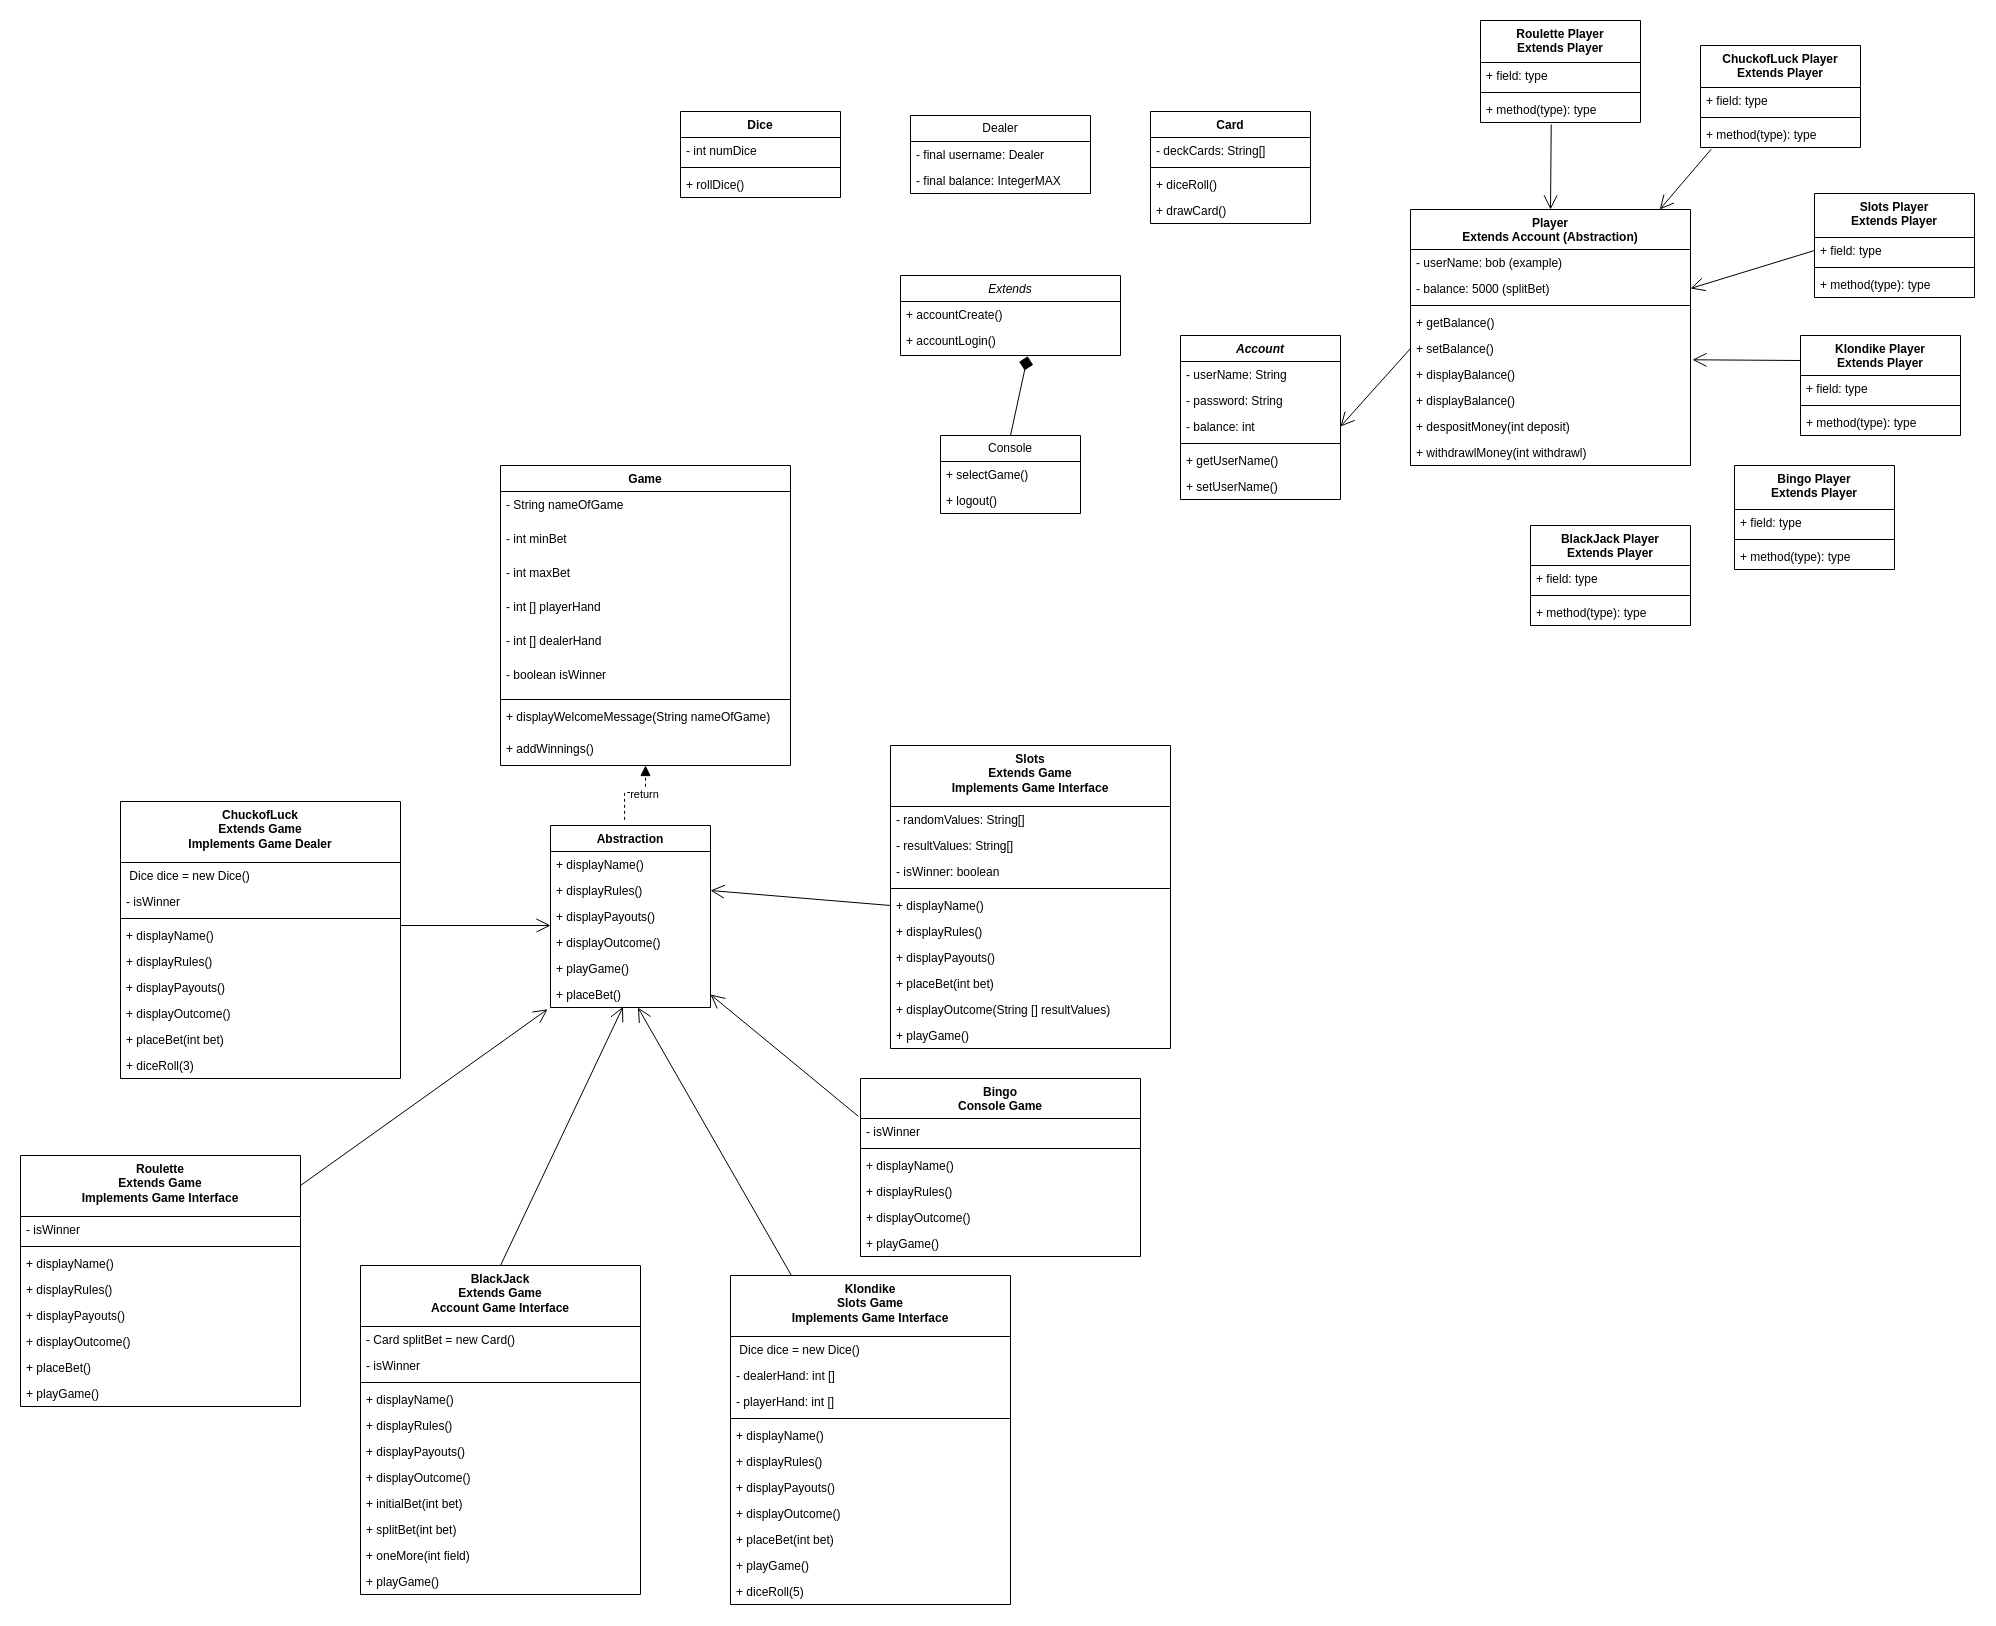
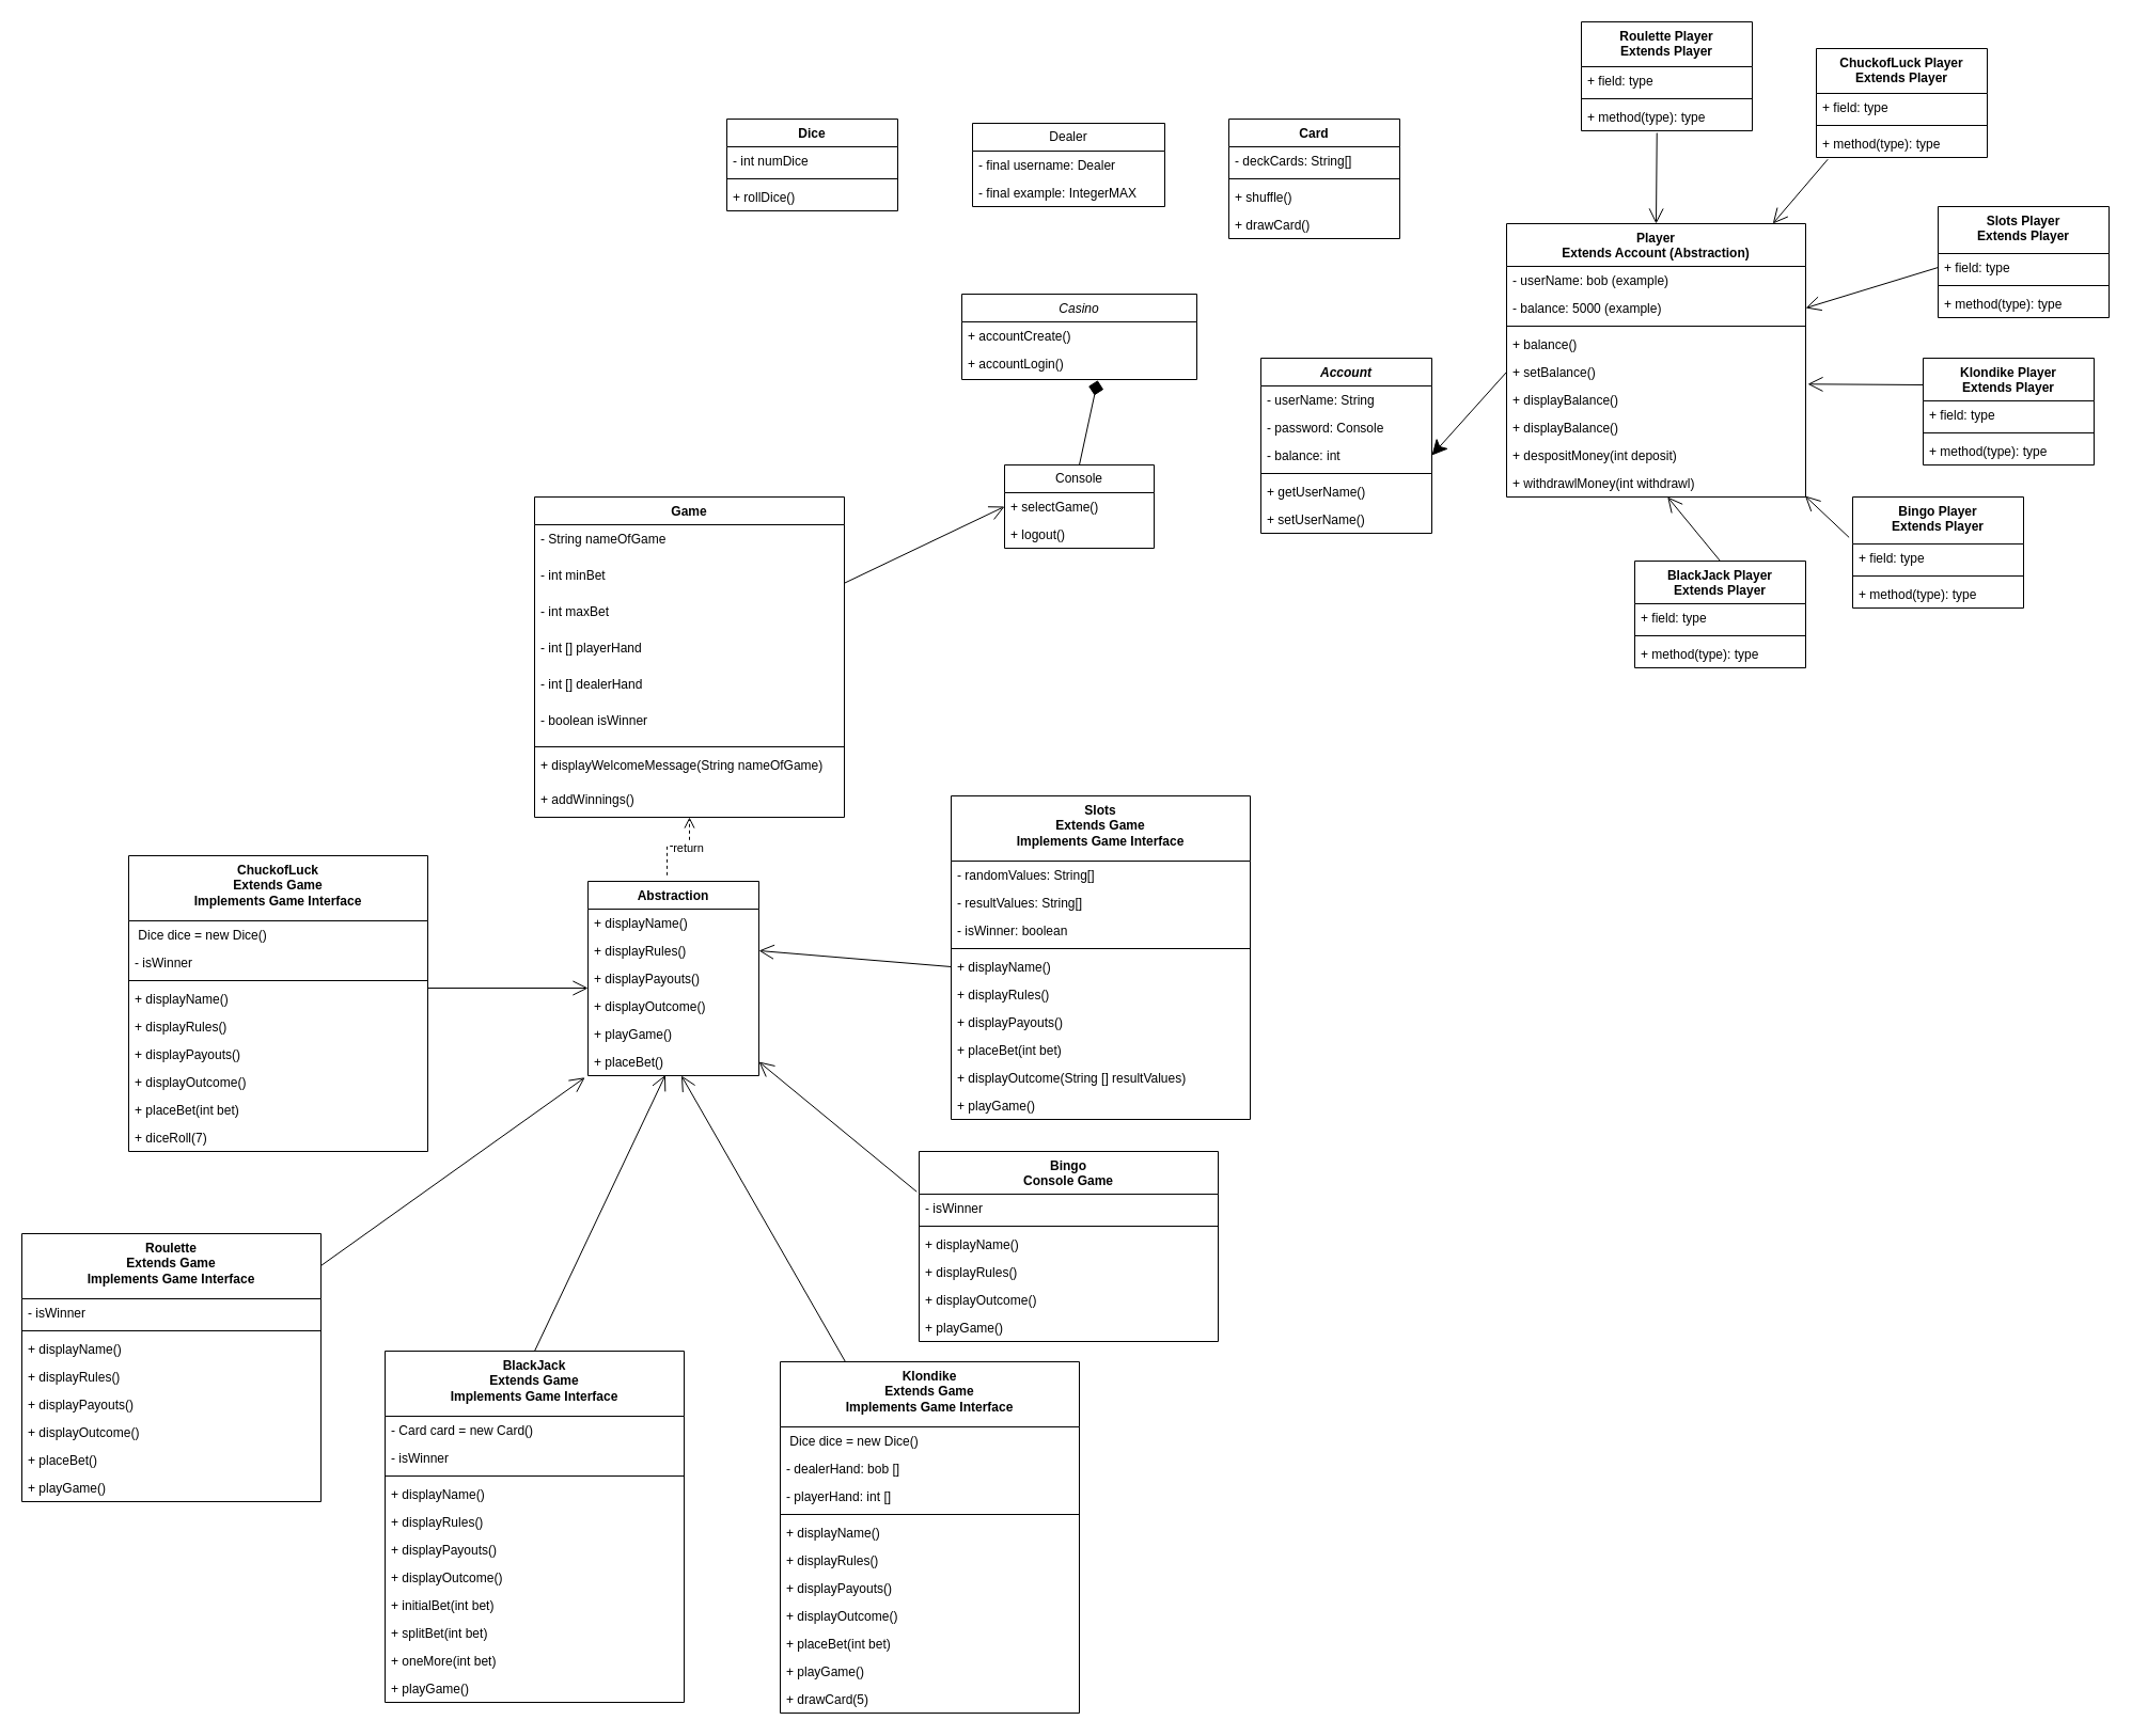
- <mxCell id="110" value="- final balance: IntegerMAX" style="text;strokeColor=none;fillColor=none;align=left;verticalAlign=top;spacingLeft=4;spacingRight=4;overflow=hidden;rotatable=0;points=[[0,0.5],[1,0.5]];portConstraint=eastwest;whiteSpace=wrap;html=1;" vertex="1" parent="108"><mxGeometry y="52" width="180" height="26" as="geometry" /></mxCell>
+ <mxCell id="110" value="- final example: IntegerMAX" style="text;strokeColor=none;fillColor=none;align=left;verticalAlign=top;spacingLeft=4;spacingRight=4;overflow=hidden;rotatable=0;points=[[0,0.5],[1,0.5]];portConstraint=eastwest;whiteSpace=wrap;html=1;" vertex="1" parent="108"><mxGeometry y="52" width="180" height="26" as="geometry" /></mxCell>
- <mxCell id="114" value="+ diceRoll()" style="text;strokeColor=none;fillColor=none;align=left;verticalAlign=top;spacingLeft=4;spacingRight=4;overflow=hidden;rotatable=0;points=[[0,0.5],[1,0.5]];portConstraint=eastwest;whiteSpace=wrap;html=1;" vertex="1" parent="111"><mxGeometry y="60" width="160" height="26" as="geometry" /></mxCell>
+ <mxCell id="114" value="+ shuffle()" style="text;strokeColor=none;fillColor=none;align=left;verticalAlign=top;spacingLeft=4;spacingRight=4;overflow=hidden;rotatable=0;points=[[0,0.5],[1,0.5]];portConstraint=eastwest;whiteSpace=wrap;html=1;" vertex="1" parent="111"><mxGeometry y="60" width="160" height="26" as="geometry" /></mxCell>
- <mxCell id="2" value="Extends" style="swimlane;fontStyle=2;align=center;verticalAlign=top;childLayout=stackLayout;horizontal=1;startSize=26;horizontalStack=0;resizeParent=1;resizeLast=0;collapsible=1;marginBottom=0;rounded=0;shadow=0;strokeWidth=1;" parent="1" vertex="1"><mxGeometry x="900" y="275" width="220" height="80" as="geometry"><mxRectangle x="230" y="140" width="160" height="26" as="alternateBounds" /></mxGeometry></mxCell>
+ <mxCell id="2" value="Casino" style="swimlane;fontStyle=2;align=center;verticalAlign=top;childLayout=stackLayout;horizontal=1;startSize=26;horizontalStack=0;resizeParent=1;resizeLast=0;collapsible=1;marginBottom=0;rounded=0;shadow=0;strokeWidth=1;" parent="1" vertex="1"><mxGeometry x="900" y="275" width="220" height="80" as="geometry"><mxRectangle x="230" y="140" width="160" height="26" as="alternateBounds" /></mxGeometry></mxCell>
- <mxCell id="96" value="- balance: 5000 (splitBet)" style="text;strokeColor=none;fillColor=none;align=left;verticalAlign=top;spacingLeft=4;spacingRight=4;overflow=hidden;rotatable=0;points=[[0,0.5],[1,0.5]];portConstraint=eastwest;whiteSpace=wrap;html=1;" vertex="1" parent="94"><mxGeometry y="66" width="280" height="26" as="geometry" /></mxCell>
+ <mxCell id="96" value="- balance: 5000 (example)" style="text;strokeColor=none;fillColor=none;align=left;verticalAlign=top;spacingLeft=4;spacingRight=4;overflow=hidden;rotatable=0;points=[[0,0.5],[1,0.5]];portConstraint=eastwest;whiteSpace=wrap;html=1;" vertex="1" parent="94"><mxGeometry y="66" width="280" height="26" as="geometry" /></mxCell>
- <mxCell id="98" value="+ getBalance()" style="text;strokeColor=none;fillColor=none;align=left;verticalAlign=top;spacingLeft=4;spacingRight=4;overflow=hidden;rotatable=0;points=[[0,0.5],[1,0.5]];portConstraint=eastwest;whiteSpace=wrap;html=1;" vertex="1" parent="94"><mxGeometry y="100" width="280" height="26" as="geometry" /></mxCell>
+ <mxCell id="98" value="+ balance()" style="text;strokeColor=none;fillColor=none;align=left;verticalAlign=top;spacingLeft=4;spacingRight=4;overflow=hidden;rotatable=0;points=[[0,0.5],[1,0.5]];portConstraint=eastwest;whiteSpace=wrap;html=1;" vertex="1" parent="94"><mxGeometry y="100" width="280" height="26" as="geometry" /></mxCell>
- <mxCell id="34" value="- password: String" style="text;strokeColor=none;fillColor=none;align=left;verticalAlign=top;spacingLeft=4;spacingRight=4;overflow=hidden;rotatable=0;points=[[0,0.5],[1,0.5]];portConstraint=eastwest;whiteSpace=wrap;html=1;" vertex="1" parent="32"><mxGeometry y="52" width="160" height="26" as="geometry" /></mxCell>
+ <mxCell id="34" value="- password: Console" style="text;strokeColor=none;fillColor=none;align=left;verticalAlign=top;spacingLeft=4;spacingRight=4;overflow=hidden;rotatable=0;points=[[0,0.5],[1,0.5]];portConstraint=eastwest;whiteSpace=wrap;html=1;" vertex="1" parent="32"><mxGeometry y="52" width="160" height="26" as="geometry" /></mxCell>
- <mxCell id="154" value="" style="endArrow=open;endFill=1;endSize=12;html=1;rounded=0;entryX=1;entryY=0.5;entryDx=0;entryDy=0;exitX=0;exitY=0.5;exitDx=0;exitDy=0;" edge="1" parent="1" source="99" target="35"><mxGeometry width="160" relative="1" as="geometry"><mxPoint x="1530" y="805" as="sourcePoint" /><mxPoint x="1690" y="805" as="targetPoint" /></mxGeometry></mxCell>
+ <mxCell id="154" value="" style="endArrow=classic;endFill=1;endSize=12;html=1;rounded=0;entryX=1;entryY=0.5;entryDx=0;entryDy=0;exitX=0;exitY=0.5;exitDx=0;exitDy=0;" edge="1" parent="1" source="99" target="35"><mxGeometry width="160" relative="1" as="geometry"><mxPoint x="1530" y="805" as="sourcePoint" /><mxPoint x="1690" y="805" as="targetPoint" /></mxGeometry></mxCell>
+ <mxCell id="150" value="" style="endArrow=open;endFill=1;endSize=12;html=1;rounded=0;entryX=0.998;entryY=0.962;entryDx=0;entryDy=0;entryPerimeter=0;exitX=-0.021;exitY=0.364;exitDx=0;exitDy=0;exitPerimeter=0;" edge="1" parent="1" source="120" target="103"><mxGeometry width="160" relative="1" as="geometry"><mxPoint x="1550" y="499" as="sourcePoint" /><mxPoint x="1710" y="499" as="targetPoint" /></mxGeometry></mxCell>
+ <mxCell id="151" value="" style="endArrow=open;endFill=1;endSize=12;html=1;rounded=0;exitX=0.5;exitY=0;exitDx=0;exitDy=0;" edge="1" parent="1" source="124" target="103"><mxGeometry width="160" relative="1" as="geometry"><mxPoint x="1460" y="495" as="sourcePoint" /><mxPoint x="1620" y="495" as="targetPoint" /></mxGeometry></mxCell>
+ <mxCell id="146" value="" style="endArrow=open;endFill=1;endSize=12;html=1;rounded=0;entryX=0;entryY=0.5;entryDx=0;entryDy=0;" edge="1" parent="1" source="5" target="92"><mxGeometry width="160" relative="1" as="geometry"><mxPoint x="630" y="455" as="sourcePoint" /><mxPoint x="800" y="405" as="targetPoint" /></mxGeometry></mxCell>
- <mxCell id="39" value="return" style="html=1;verticalAlign=bottom;endArrow=block;dashed=1;endSize=8;edgeStyle=elbowEdgeStyle;elbow=vertical;curved=0;rounded=0;exitX=0.463;exitY=-0.031;exitDx=0;exitDy=0;exitPerimeter=0;" edge="1" parent="1" source="15" target="14"><mxGeometry x="-0.584" y="-20" relative="1" as="geometry"><mxPoint x="835" y="1015" as="sourcePoint" /><mxPoint x="820" y="975" as="targetPoint" /><mxPoint as="offset" /></mxGeometry></mxCell>
+ <mxCell id="39" value="return" style="html=1;verticalAlign=bottom;endArrow=open;dashed=1;endSize=8;edgeStyle=elbowEdgeStyle;elbow=vertical;curved=0;rounded=0;exitX=0.463;exitY=-0.031;exitDx=0;exitDy=0;exitPerimeter=0;" edge="1" parent="1" source="15" target="14"><mxGeometry x="-0.584" y="-20" relative="1" as="geometry"><mxPoint x="835" y="1015" as="sourcePoint" /><mxPoint x="820" y="975" as="targetPoint" /><mxPoint as="offset" /></mxGeometry></mxCell>
- <mxCell id="22" value="ChuckofLuck&lt;br&gt;Extends Game&lt;br&gt;Implements Game Dealer" style="swimlane;fontStyle=1;align=center;verticalAlign=top;childLayout=stackLayout;horizontal=1;startSize=61;horizontalStack=0;resizeParent=1;resizeParentMax=0;resizeLast=0;collapsible=1;marginBottom=0;whiteSpace=wrap;html=1;" vertex="1" parent="1"><mxGeometry x="120" y="801" width="280" height="277" as="geometry" /></mxCell>
+ <mxCell id="22" value="ChuckofLuck&lt;br&gt;Extends Game&lt;br&gt;Implements Game Interface" style="swimlane;fontStyle=1;align=center;verticalAlign=top;childLayout=stackLayout;horizontal=1;startSize=61;horizontalStack=0;resizeParent=1;resizeParentMax=0;resizeLast=0;collapsible=1;marginBottom=0;whiteSpace=wrap;html=1;" vertex="1" parent="1"><mxGeometry x="120" y="801" width="280" height="277" as="geometry" /></mxCell>
- <mxCell id="31" value="+ diceRoll(3)" style="text;strokeColor=none;fillColor=none;align=left;verticalAlign=top;spacingLeft=4;spacingRight=4;overflow=hidden;rotatable=0;points=[[0,0.5],[1,0.5]];portConstraint=eastwest;whiteSpace=wrap;html=1;" vertex="1" parent="22"><mxGeometry y="251" width="280" height="26" as="geometry" /></mxCell>
+ <mxCell id="31" value="+ diceRoll(7)" style="text;strokeColor=none;fillColor=none;align=left;verticalAlign=top;spacingLeft=4;spacingRight=4;overflow=hidden;rotatable=0;points=[[0,0.5],[1,0.5]];portConstraint=eastwest;whiteSpace=wrap;html=1;" vertex="1" parent="22"><mxGeometry y="251" width="280" height="26" as="geometry" /></mxCell>
- <mxCell id="49" value="BlackJack&lt;br&gt;Extends Game&lt;br&gt;Account Game Interface" style="swimlane;fontStyle=1;align=center;verticalAlign=top;childLayout=stackLayout;horizontal=1;startSize=61;horizontalStack=0;resizeParent=1;resizeParentMax=0;resizeLast=0;collapsible=1;marginBottom=0;whiteSpace=wrap;html=1;" vertex="1" parent="1"><mxGeometry x="360" y="1265" width="280" height="329" as="geometry" /></mxCell>
+ <mxCell id="49" value="BlackJack&lt;br&gt;Extends Game&lt;br&gt;Implements Game Interface" style="swimlane;fontStyle=1;align=center;verticalAlign=top;childLayout=stackLayout;horizontal=1;startSize=61;horizontalStack=0;resizeParent=1;resizeParentMax=0;resizeLast=0;collapsible=1;marginBottom=0;whiteSpace=wrap;html=1;" vertex="1" parent="1"><mxGeometry x="360" y="1265" width="280" height="329" as="geometry" /></mxCell>
- <mxCell id="79" value="Klondike&lt;br&gt;Slots Game&lt;br&gt;Implements Game Interface" style="swimlane;fontStyle=1;align=center;verticalAlign=top;childLayout=stackLayout;horizontal=1;startSize=61;horizontalStack=0;resizeParent=1;resizeParentMax=0;resizeLast=0;collapsible=1;marginBottom=0;whiteSpace=wrap;html=1;" vertex="1" parent="1"><mxGeometry x="730" y="1275" width="280" height="329" as="geometry" /></mxCell>
+ <mxCell id="79" value="Klondike&lt;br&gt;Extends Game&lt;br&gt;Implements Game Interface" style="swimlane;fontStyle=1;align=center;verticalAlign=top;childLayout=stackLayout;horizontal=1;startSize=61;horizontalStack=0;resizeParent=1;resizeParentMax=0;resizeLast=0;collapsible=1;marginBottom=0;whiteSpace=wrap;html=1;" vertex="1" parent="1"><mxGeometry x="730" y="1275" width="280" height="329" as="geometry" /></mxCell>
- <mxCell id="50" value="- Card splitBet = new Card()" style="text;strokeColor=none;fillColor=none;align=left;verticalAlign=top;spacingLeft=4;spacingRight=4;overflow=hidden;rotatable=0;points=[[0,0.5],[1,0.5]];portConstraint=eastwest;whiteSpace=wrap;html=1;" vertex="1" parent="49"><mxGeometry y="61" width="280" height="26" as="geometry" /></mxCell>
+ <mxCell id="50" value="- Card card = new Card()" style="text;strokeColor=none;fillColor=none;align=left;verticalAlign=top;spacingLeft=4;spacingRight=4;overflow=hidden;rotatable=0;points=[[0,0.5],[1,0.5]];portConstraint=eastwest;whiteSpace=wrap;html=1;" vertex="1" parent="49"><mxGeometry y="61" width="280" height="26" as="geometry" /></mxCell>
- <mxCell id="81" value="- dealerHand: int []" style="text;strokeColor=none;fillColor=none;align=left;verticalAlign=top;spacingLeft=4;spacingRight=4;overflow=hidden;rotatable=0;points=[[0,0.5],[1,0.5]];portConstraint=eastwest;whiteSpace=wrap;html=1;" vertex="1" parent="79"><mxGeometry y="87" width="280" height="26" as="geometry" /></mxCell>
+ <mxCell id="81" value="- dealerHand: bob []" style="text;strokeColor=none;fillColor=none;align=left;verticalAlign=top;spacingLeft=4;spacingRight=4;overflow=hidden;rotatable=0;points=[[0,0.5],[1,0.5]];portConstraint=eastwest;whiteSpace=wrap;html=1;" vertex="1" parent="79"><mxGeometry y="87" width="280" height="26" as="geometry" /></mxCell>
- <mxCell id="59" value="+ oneMore(int field)" style="text;strokeColor=none;fillColor=none;align=left;verticalAlign=top;spacingLeft=4;spacingRight=4;overflow=hidden;rotatable=0;points=[[0,0.5],[1,0.5]];portConstraint=eastwest;whiteSpace=wrap;html=1;" vertex="1" parent="49"><mxGeometry y="277" width="280" height="26" as="geometry" /></mxCell>
+ <mxCell id="59" value="+ oneMore(int bet)" style="text;strokeColor=none;fillColor=none;align=left;verticalAlign=top;spacingLeft=4;spacingRight=4;overflow=hidden;rotatable=0;points=[[0,0.5],[1,0.5]];portConstraint=eastwest;whiteSpace=wrap;html=1;" vertex="1" parent="49"><mxGeometry y="277" width="280" height="26" as="geometry" /></mxCell>
- <mxCell id="90" value="+ diceRoll(5)" style="text;strokeColor=none;fillColor=none;align=left;verticalAlign=top;spacingLeft=4;spacingRight=4;overflow=hidden;rotatable=0;points=[[0,0.5],[1,0.5]];portConstraint=eastwest;whiteSpace=wrap;html=1;" vertex="1" parent="79"><mxGeometry y="303" width="280" height="26" as="geometry" /></mxCell>
+ <mxCell id="90" value="+ drawCard(5)" style="text;strokeColor=none;fillColor=none;align=left;verticalAlign=top;spacingLeft=4;spacingRight=4;overflow=hidden;rotatable=0;points=[[0,0.5],[1,0.5]];portConstraint=eastwest;whiteSpace=wrap;html=1;" vertex="1" parent="79"><mxGeometry y="303" width="280" height="26" as="geometry" /></mxCell>
